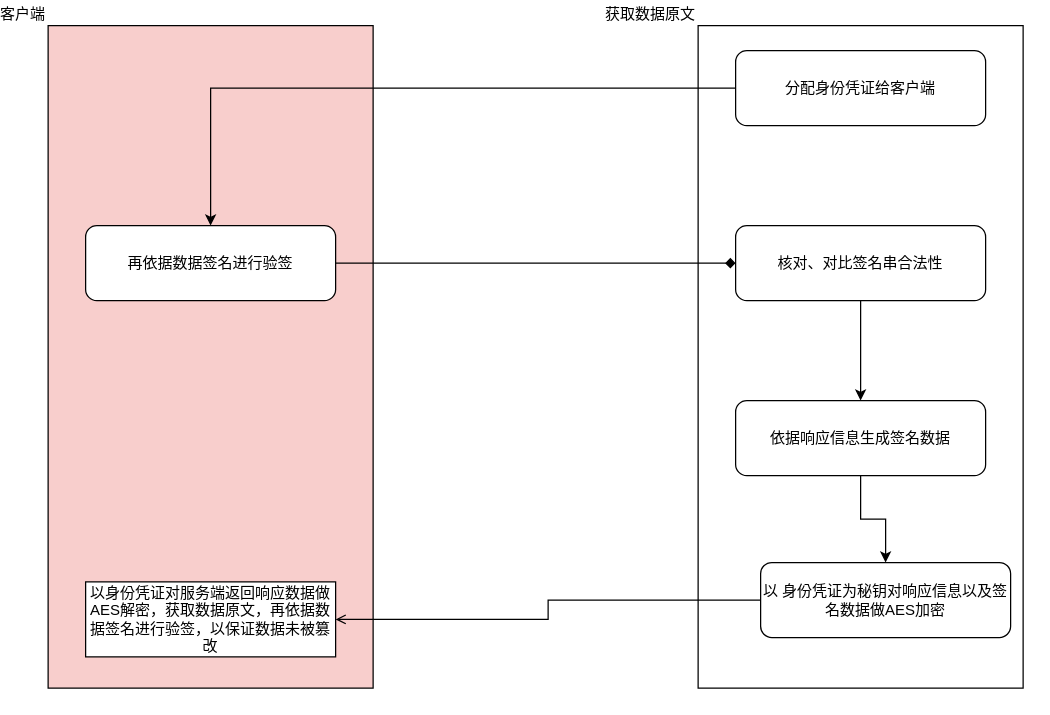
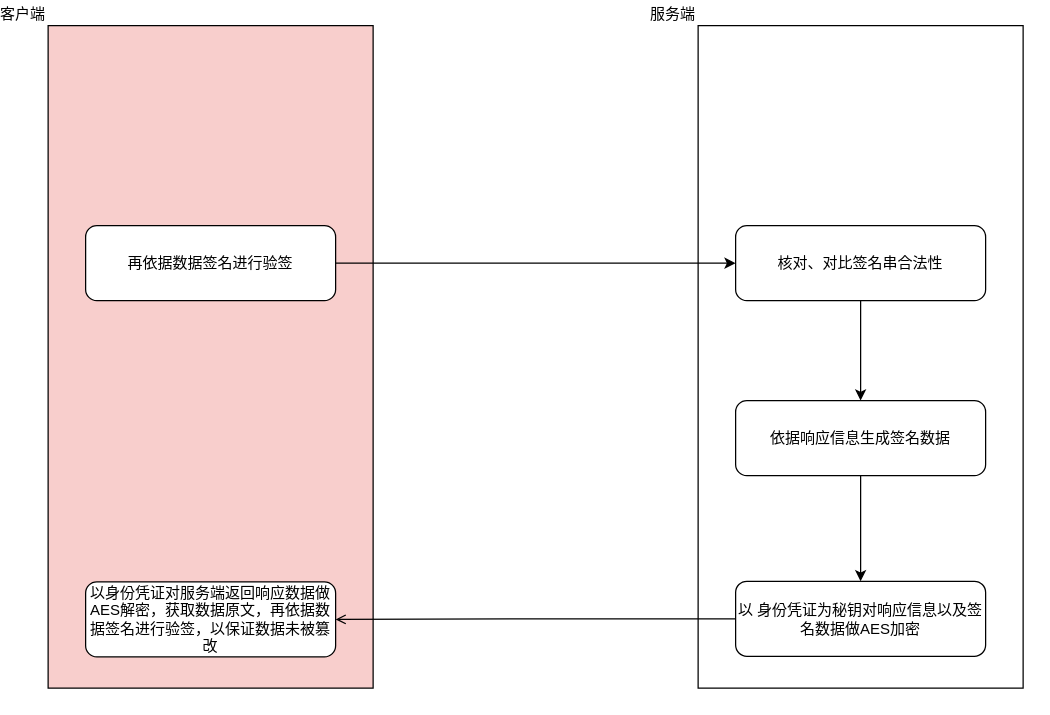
- <mxCell id="2" value="获取数据原文" style="rounded=0;whiteSpace=wrap;html=1;align=right;labelPosition=left;verticalLabelPosition=top;verticalAlign=bottom;" vertex="1" parent="1"><mxGeometry x="540" y="20" width="260" height="530" as="geometry" /></mxCell>
+ <mxCell id="2" value="服务端" style="rounded=0;whiteSpace=wrap;html=1;align=right;labelPosition=left;verticalLabelPosition=top;verticalAlign=bottom;" vertex="1" parent="1"><mxGeometry x="540" y="20" width="260" height="530" as="geometry" /></mxCell>
- <mxCell id="4" style="edgeStyle=orthogonalEdgeStyle;rounded=0;orthogonalLoop=1;jettySize=auto;html=1;entryX=0.5;entryY=0;entryDx=0;entryDy=0;" edge="1" parent="1" source="5" target="7"><mxGeometry relative="1" as="geometry" /></mxCell>
- <mxCell id="5" value="分配身份凭证给客户端" style="rounded=1;whiteSpace=wrap;html=1;align=center;" vertex="1" parent="1"><mxGeometry x="570" y="40" width="200" height="60" as="geometry" /></mxCell>
- <mxCell id="6" style="edgeStyle=orthogonalEdgeStyle;rounded=0;orthogonalLoop=1;jettySize=auto;html=1;endArrow=diamond;" edge="1" parent="1" source="7" target="9"><mxGeometry relative="1" as="geometry" /></mxCell>
+ <mxCell id="6" style="edgeStyle=orthogonalEdgeStyle;rounded=0;orthogonalLoop=1;jettySize=auto;html=1;" edge="1" parent="1" source="7" target="9"><mxGeometry relative="1" as="geometry" /></mxCell>
- <mxCell id="13" value="以&amp;nbsp;身份凭证为秘钥对响应信息以及签名数据做AES加密" style="rounded=1;whiteSpace=wrap;html=1;align=center;" vertex="1" parent="1"><mxGeometry x="590" y="449.5" width="200" height="60" as="geometry" /></mxCell>
+ <mxCell id="13" value="以&amp;nbsp;身份凭证为秘钥对响应信息以及签名数据做AES加密" style="rounded=1;whiteSpace=wrap;html=1;align=center;" vertex="1" parent="1"><mxGeometry x="570" y="464.5" width="200" height="60" as="geometry" /></mxCell>
- <mxCell id="14" value="以身份凭证对服务端返回响应数据做AES解密，获取数据原文，再依据数据签名进行验签，以保证数据未被篡改" style="whiteSpace=wrap;html=1;align=center;rounded=0;" vertex="1" parent="1"><mxGeometry x="50" y="465" width="200" height="60" as="geometry" /></mxCell>
+ <mxCell id="14" value="以身份凭证对服务端返回响应数据做AES解密，获取数据原文，再依据数据签名进行验签，以保证数据未被篡改" style="rounded=1;whiteSpace=wrap;html=1;align=center;" vertex="1" parent="1"><mxGeometry x="50" y="465" width="200" height="60" as="geometry" /></mxCell>
